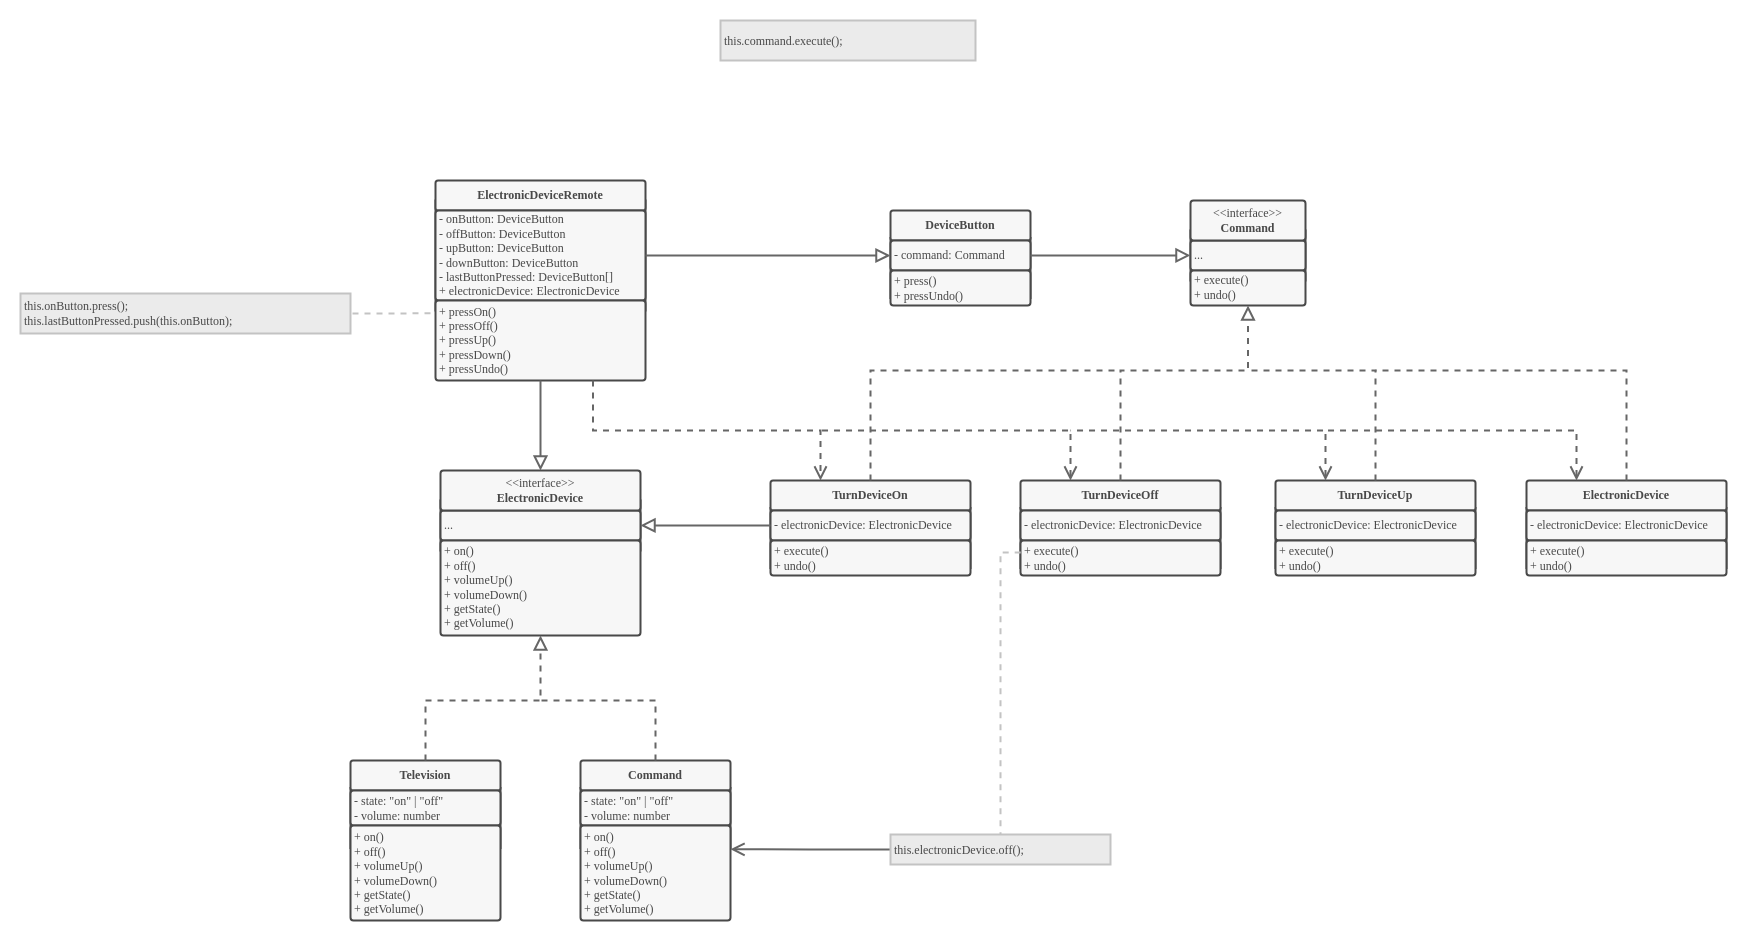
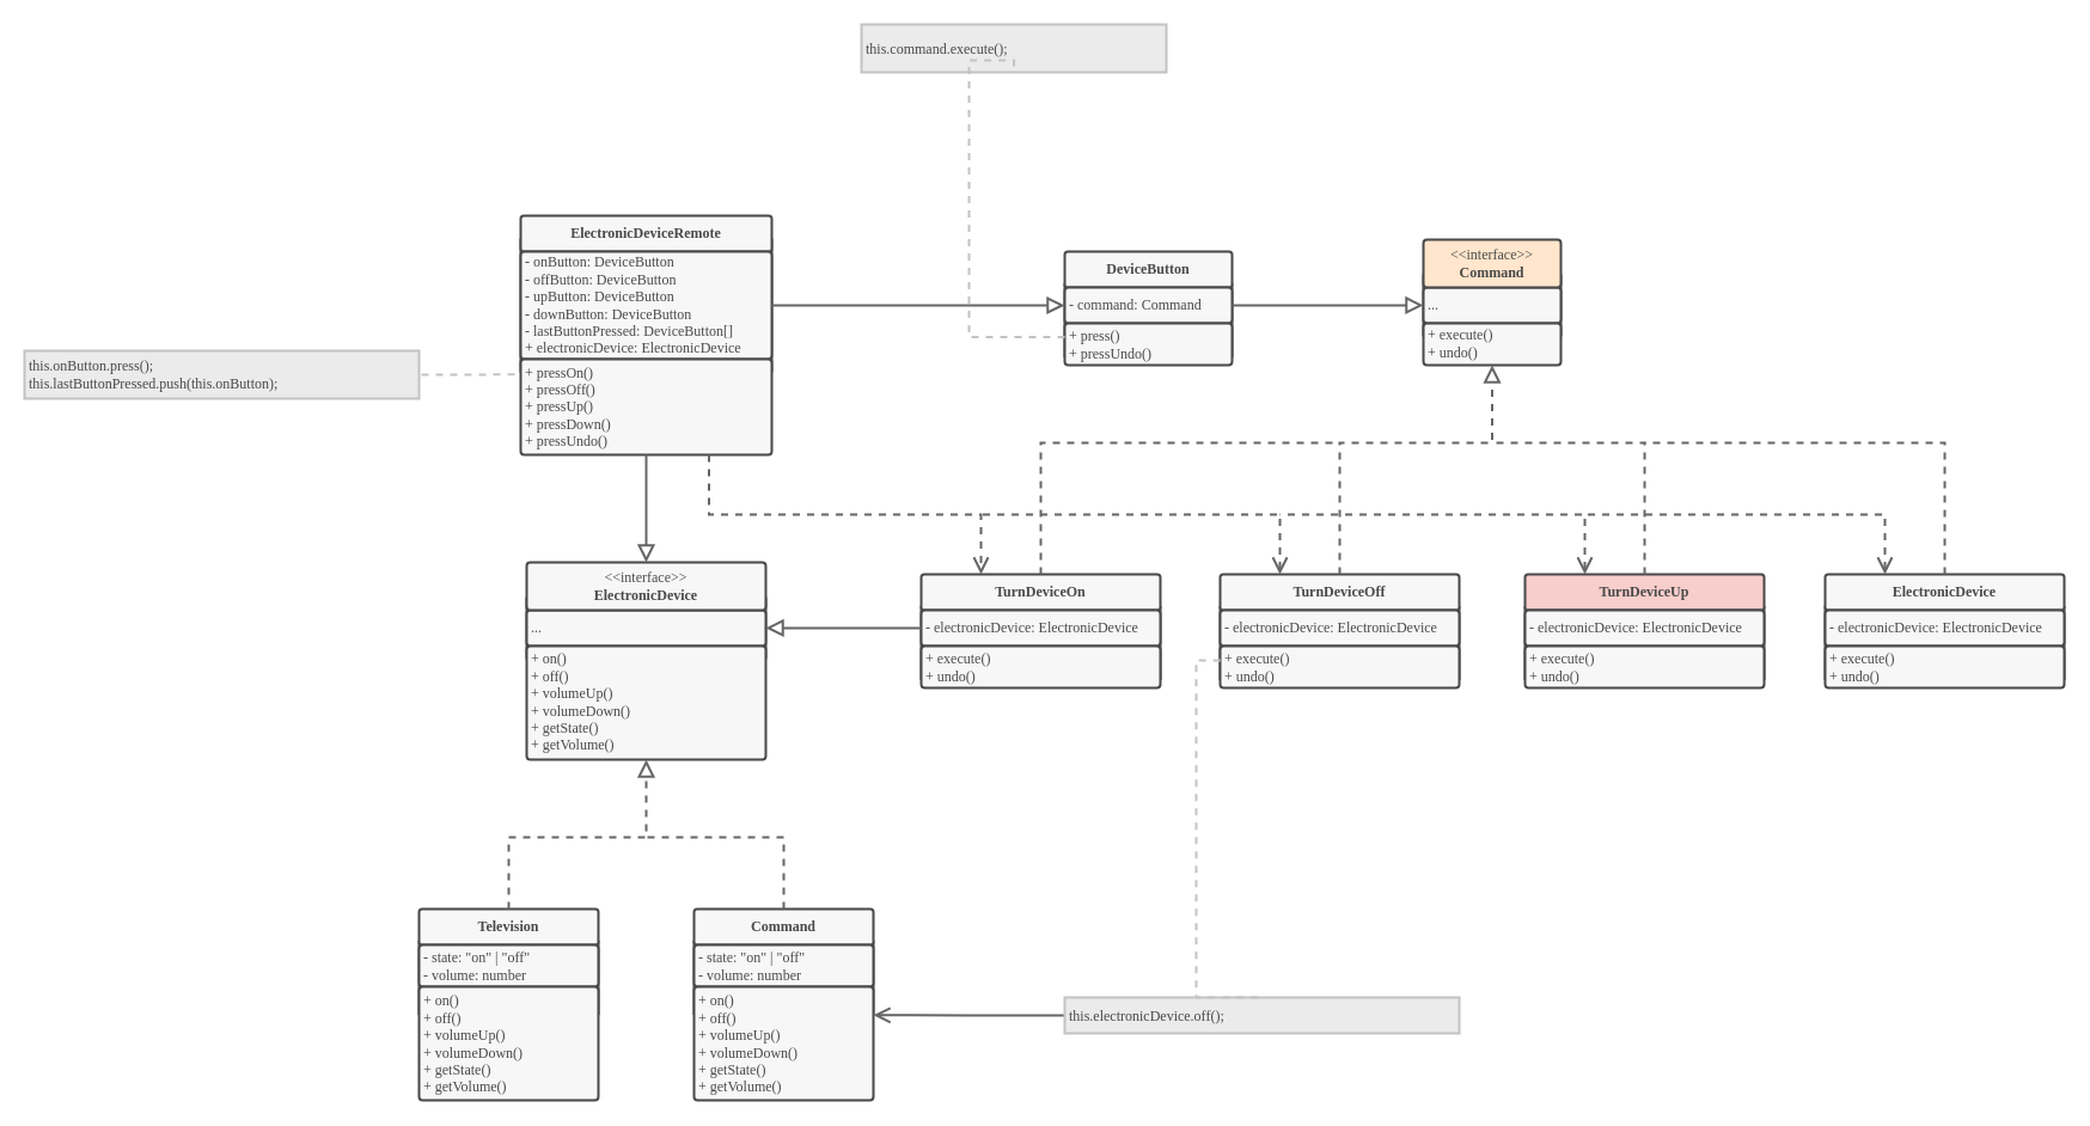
+ <mxCell id="72" style="edgeStyle=orthogonalEdgeStyle;html=1;exitX=0;exitY=0.325;exitDx=0;exitDy=0;fontFamily=Helvetica;fontSource=https%3A%2F%2Ffonts.googleapis.com%2Fcss%3Ffamily%3DFira%2BCode%2BMedium;endArrow=none;rounded=0;strokeColor=#C3C3C3;endFill=0;strokeWidth=2;startArrow=none;startFill=0;startSize=15;endSize=10;sourcePerimeterSpacing=2;targetPerimeterSpacing=1;dashed=1;exitPerimeter=0;entryX=0.5;entryY=1;entryDx=0;entryDy=0;" edge="1" parent="1" source="11" target="71"><mxGeometry relative="1" as="geometry"><Array as="points"><mxPoint x="810" y="281" /><mxPoint x="810" y="50" /></Array></mxGeometry></mxCell>
- <mxCell id="5" value="&lt;font face=&quot;Nunito&quot; color=&quot;#494949&quot;&gt;&amp;lt;&amp;lt;interface&amp;gt;&amp;gt;&lt;br&gt;&lt;b&gt;Command&lt;/b&gt;&lt;br&gt;&lt;/font&gt;" style="rounded=1;whiteSpace=wrap;html=1;arcSize=6;fillColor=#F7F7F7;strokeColor=#494949;container=1;strokeWidth=2;absoluteArcSize=1;collapsible=0;" parent="2" vertex="1"><mxGeometry width="115.0" height="40" as="geometry" /></mxCell>
+ <mxCell id="5" value="&lt;font face=&quot;Nunito&quot; color=&quot;#494949&quot;&gt;&amp;lt;&amp;lt;interface&amp;gt;&amp;gt;&lt;br&gt;&lt;b&gt;Command&lt;/b&gt;&lt;br&gt;&lt;/font&gt;" style="rounded=1;whiteSpace=wrap;html=1;arcSize=6;fillColor=#ffe6cc;strokeColor=#494949;container=1;strokeWidth=2;absoluteArcSize=1;collapsible=0;" parent="2" vertex="1"><mxGeometry width="115.0" height="40" as="geometry" /></mxCell>
- <mxCell id="25" value="&lt;font data-font-src=&quot;https://fonts.googleapis.com/css?family=Nunito&quot; face=&quot;Nunito&quot; color=&quot;#494949&quot;&gt;&lt;b style=&quot;&quot;&gt;TurnDeviceUp&lt;/b&gt;&lt;/font&gt;" style="rounded=1;whiteSpace=wrap;html=1;arcSize=5;fillColor=#F7F7F7;strokeColor=#494949;strokeWidth=2;container=0;absoluteArcSize=1;" parent="23" vertex="1"><mxGeometry width="200" height="30" as="geometry" /></mxCell>
+ <mxCell id="25" value="&lt;font data-font-src=&quot;https://fonts.googleapis.com/css?family=Nunito&quot; face=&quot;Nunito&quot; color=&quot;#494949&quot;&gt;&lt;b style=&quot;&quot;&gt;TurnDeviceUp&lt;/b&gt;&lt;/font&gt;" style="rounded=1;whiteSpace=wrap;html=1;arcSize=5;fillColor=#f8cecc;strokeColor=#494949;strokeWidth=2;container=0;absoluteArcSize=1;" parent="23" vertex="1"><mxGeometry width="200" height="30" as="geometry" /></mxCell>
- <mxCell id="67" value="&lt;div style=&quot;line-height: 26px;&quot;&gt;&lt;div style=&quot;line-height: 26px;&quot;&gt;&lt;div style=&quot;line-height: 26px;&quot;&gt;&lt;div style=&quot;line-height: 147%;&quot;&gt;&lt;div style=&quot;line-height: 147%;&quot;&gt;&lt;div style=&quot;line-height: 137%;&quot;&gt;&lt;div style=&quot;line-height: 137%;&quot;&gt;&lt;div style=&quot;line-height: 26px;&quot;&gt;&lt;font data-font-src=&quot;https://fonts.googleapis.com/css?family=Fira+Code+Medium&quot; face=&quot;Fira Code Medium&quot;&gt;this.electronicDevice.off();&lt;/font&gt;&lt;/div&gt;&lt;/div&gt;&lt;/div&gt;&lt;/div&gt;&lt;/div&gt;&lt;/div&gt;&lt;/div&gt;&lt;/div&gt;" style="rounded=0;whiteSpace=wrap;html=1;fontColor=#494949;strokeColor=#C3C3C3;fillColor=#EBEBEB;align=left;verticalAlign=middle;spacingLeft=2;spacingRight=1;strokeWidth=2;" vertex="1" parent="1"><mxGeometry x="890" y="834" width="220" height="30" as="geometry" /></mxCell>
+ <mxCell id="67" value="&lt;div style=&quot;line-height: 26px;&quot;&gt;&lt;div style=&quot;line-height: 26px;&quot;&gt;&lt;div style=&quot;line-height: 26px;&quot;&gt;&lt;div style=&quot;line-height: 147%;&quot;&gt;&lt;div style=&quot;line-height: 147%;&quot;&gt;&lt;div style=&quot;line-height: 137%;&quot;&gt;&lt;div style=&quot;line-height: 137%;&quot;&gt;&lt;div style=&quot;line-height: 26px;&quot;&gt;&lt;font data-font-src=&quot;https://fonts.googleapis.com/css?family=Fira+Code+Medium&quot; face=&quot;Fira Code Medium&quot;&gt;this.electronicDevice.off();&lt;/font&gt;&lt;/div&gt;&lt;/div&gt;&lt;/div&gt;&lt;/div&gt;&lt;/div&gt;&lt;/div&gt;&lt;/div&gt;&lt;/div&gt;" style="rounded=0;whiteSpace=wrap;html=1;fontColor=#494949;strokeColor=#C3C3C3;fillColor=#EBEBEB;align=left;verticalAlign=middle;spacingLeft=2;spacingRight=1;strokeWidth=2;" vertex="1" parent="1"><mxGeometry x="890" y="834" width="330" height="30" as="geometry" /></mxCell>
